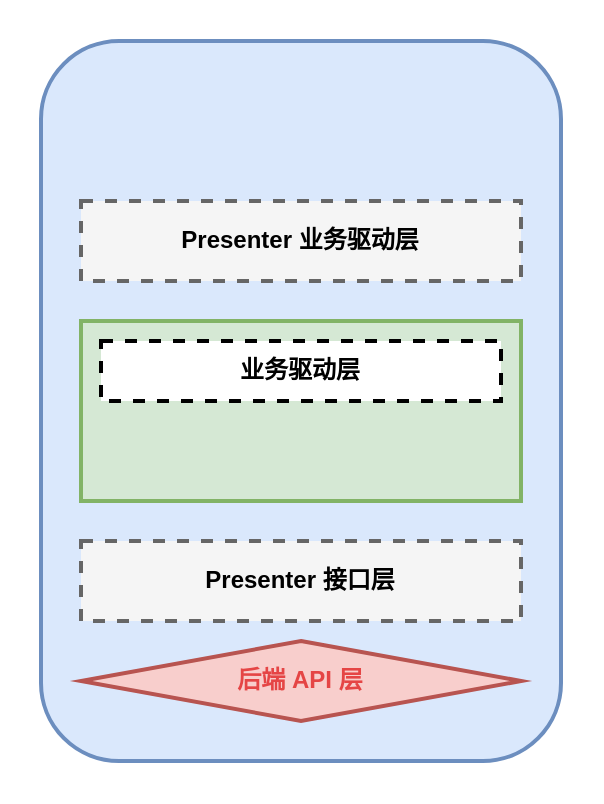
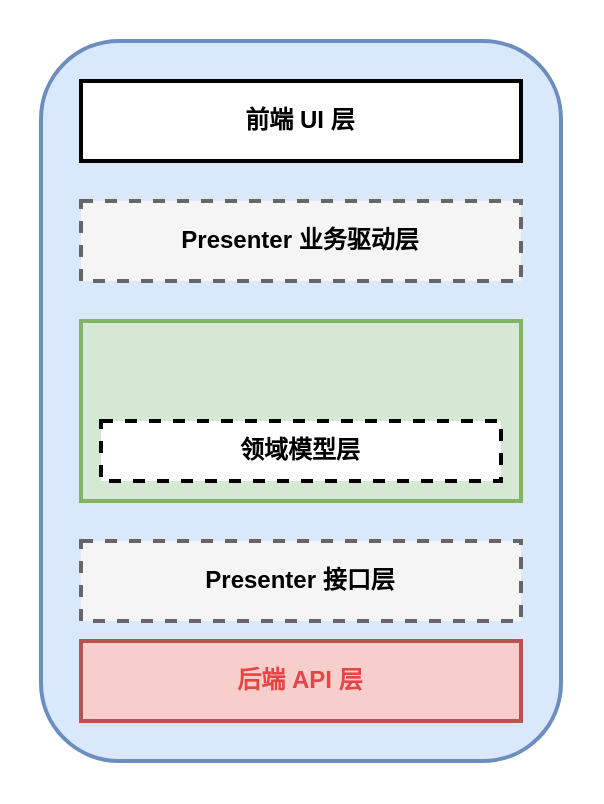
+ <mxCell id="3" value="&lt;b&gt;前端 UI 层&lt;/b&gt;" style="rounded=0;whiteSpace=wrap;html=1;strokeWidth=2;" vertex="1" parent="1"><mxGeometry x="40" y="40" width="220" height="40" as="geometry" /></mxCell>
- <mxCell id="6" value="&lt;b&gt;业务驱动层&lt;/b&gt;" style="rounded=0;whiteSpace=wrap;html=1;dashed=1;strokeWidth=2;fontColor=#000000;" vertex="1" parent="1"><mxGeometry x="50" y="170" width="200" height="30" as="geometry" /></mxCell>
+ <mxCell id="7" value="&lt;b&gt;领域模型层&lt;/b&gt;" style="rounded=0;whiteSpace=wrap;html=1;dashed=1;strokeWidth=2;fontColor=#000000;" vertex="1" parent="1"><mxGeometry x="50" y="210" width="200" height="30" as="geometry" /></mxCell>
- <mxCell id="9" value="&lt;b style=&quot;&quot;&gt;&lt;font color=&quot;#e54545&quot;&gt;后端 API 层&lt;/font&gt;&lt;/b&gt;" style="rhombus;whiteSpace=wrap;html=1;fillColor=#f8cecc;strokeColor=#b85450;strokeWidth=2;" vertex="1" parent="1"><mxGeometry x="40" y="320" width="220" height="40" as="geometry" /></mxCell>
+ <mxCell id="9" value="&lt;b style=&quot;&quot;&gt;&lt;font color=&quot;#e54545&quot;&gt;后端 API 层&lt;/font&gt;&lt;/b&gt;" style="rounded=0;whiteSpace=wrap;html=1;fillColor=#f8cecc;strokeColor=#b85450;strokeWidth=2;" vertex="1" parent="1"><mxGeometry x="40" y="320" width="220" height="40" as="geometry" /></mxCell>
